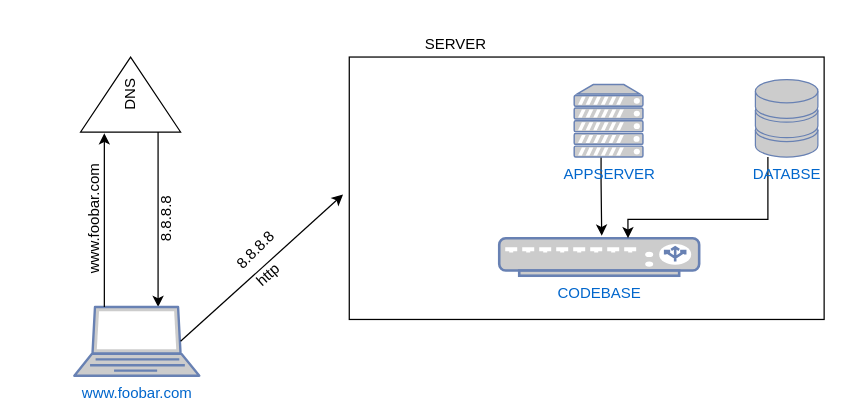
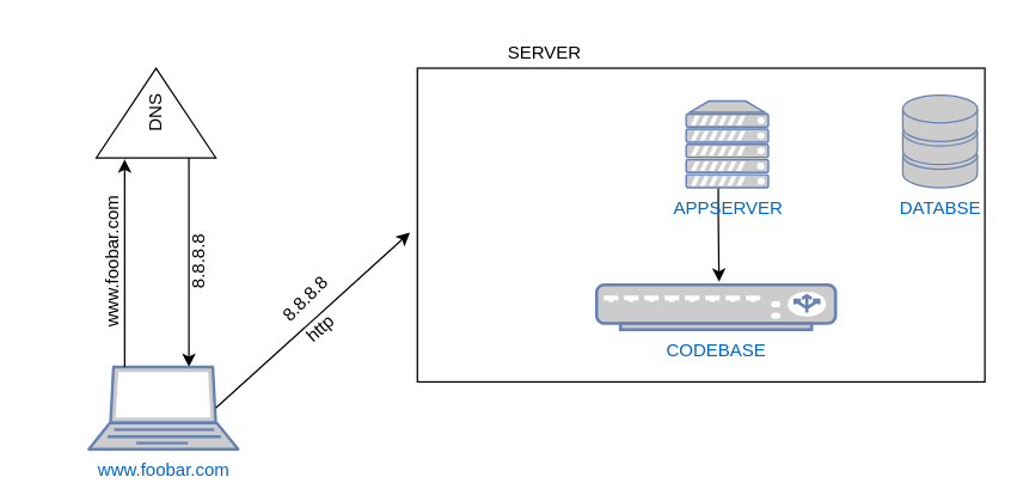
- <mxCell id="7" style="edgeStyle=orthogonalEdgeStyle;rounded=0;orthogonalLoop=1;jettySize=auto;html=1;entryX=0.644;entryY=0;entryDx=0;entryDy=0;entryPerimeter=0;" edge="1" parent="1" source="8" target="6"><mxGeometry relative="1" as="geometry"><Array as="points"><mxPoint x="614" y="175" /><mxPoint x="502" y="175" /></Array></mxGeometry></mxCell>
